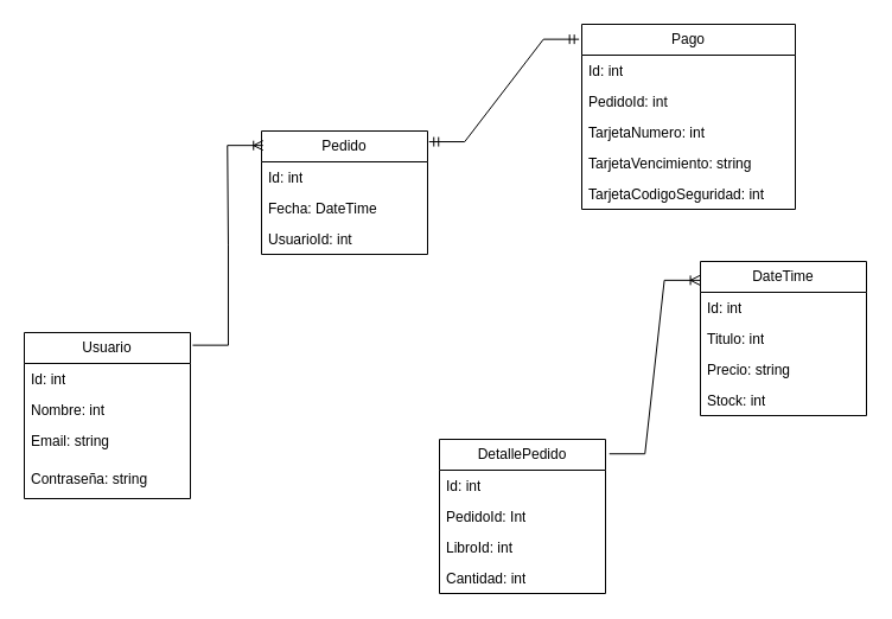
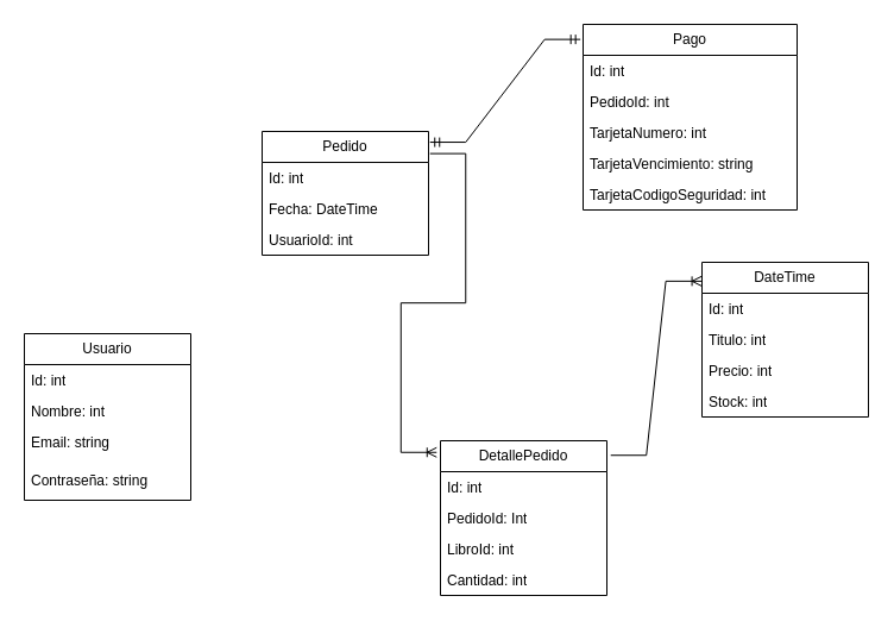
- <mxCell id="27" value="" style="edgeStyle=entityRelationEdgeStyle;fontSize=12;html=1;endArrow=ERoneToMany;rounded=0;exitX=1.014;exitY=0.076;exitDx=0;exitDy=0;exitPerimeter=0;entryX=0.009;entryY=0.117;entryDx=0;entryDy=0;entryPerimeter=0;" edge="1" parent="1" source="22" target="7"><mxGeometry width="100" height="100" relative="1" as="geometry"><mxPoint x="170" y="110.5" as="sourcePoint" /><mxPoint x="220" y="229.5" as="targetPoint" /><Array as="points"><mxPoint x="210" y="200.5" /></Array></mxGeometry></mxCell>
+ <mxCell id="28" value="" style="edgeStyle=entityRelationEdgeStyle;fontSize=12;html=1;endArrow=ERoneToMany;rounded=0;entryX=-0.023;entryY=0.075;entryDx=0;entryDy=0;entryPerimeter=0;exitX=1.009;exitY=0.179;exitDx=0;exitDy=0;exitPerimeter=0;" edge="1" parent="1" source="7" target="11"><mxGeometry width="100" height="100" relative="1" as="geometry"><mxPoint x="362" y="240" as="sourcePoint" /><mxPoint x="550" y="270" as="targetPoint" /></mxGeometry></mxCell>
- <mxCell id="5" value="Precio: string" style="text;strokeColor=none;fillColor=none;align=left;verticalAlign=top;spacingLeft=4;spacingRight=4;overflow=hidden;rotatable=0;points=[[0,0.5],[1,0.5]];portConstraint=eastwest;whiteSpace=wrap;html=1;" vertex="1" parent="2"><mxGeometry y="78" width="140" height="26" as="geometry" /></mxCell>
+ <mxCell id="5" value="Precio: int" style="text;strokeColor=none;fillColor=none;align=left;verticalAlign=top;spacingLeft=4;spacingRight=4;overflow=hidden;rotatable=0;points=[[0,0.5],[1,0.5]];portConstraint=eastwest;whiteSpace=wrap;html=1;" vertex="1" parent="2"><mxGeometry y="78" width="140" height="26" as="geometry" /></mxCell>
